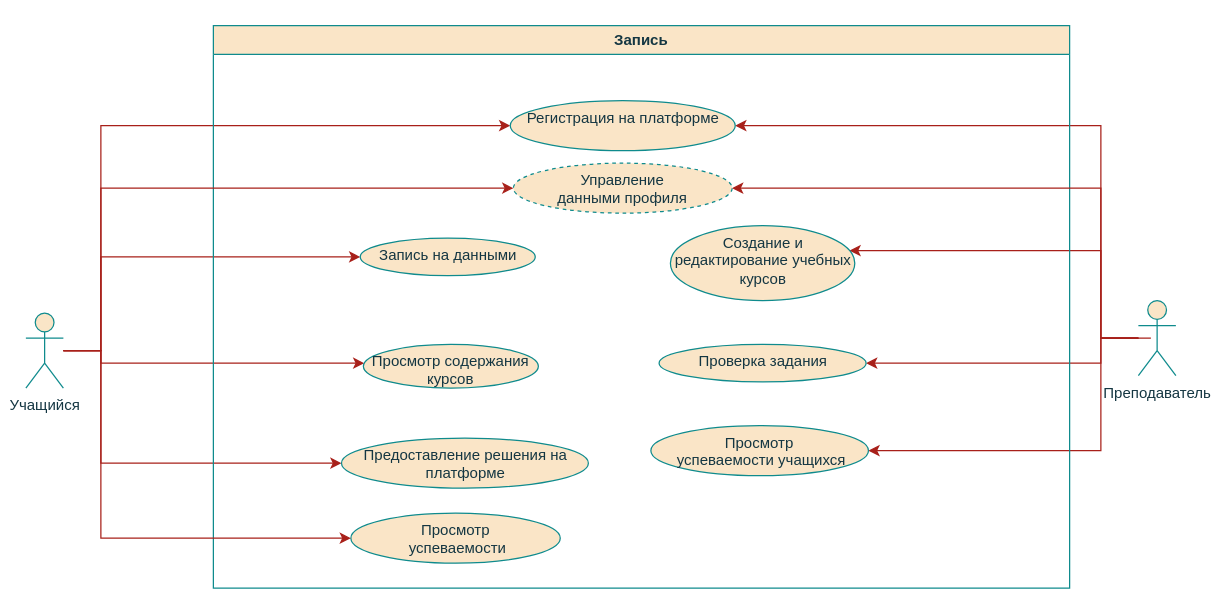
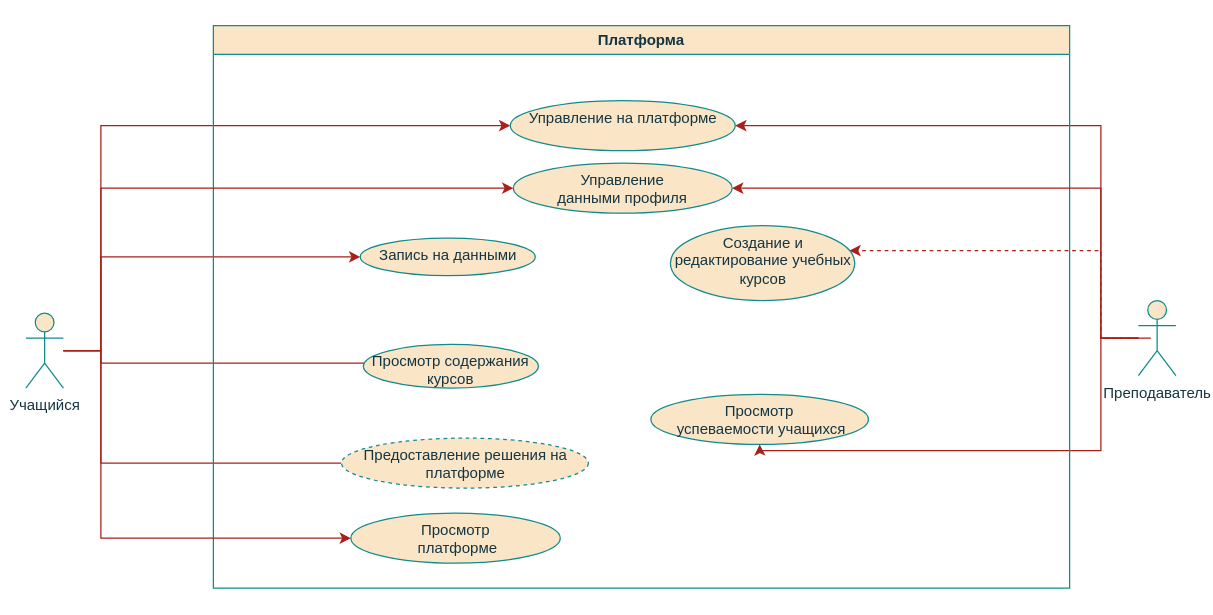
- <mxCell id="12" value="Запись" style="swimlane;whiteSpace=wrap;html=1;fillColor=#FAE5C7;strokeColor=#0F8B8D;labelBackgroundColor=none;fontColor=#143642;" vertex="1" parent="1"><mxGeometry x="170" y="20" width="685" height="450" as="geometry" /></mxCell>
+ <mxCell id="12" value="Платформа" style="swimlane;whiteSpace=wrap;html=1;fillColor=#FAE5C7;strokeColor=#0F8B8D;labelBackgroundColor=none;fontColor=#143642;" vertex="1" parent="1"><mxGeometry x="170" y="20" width="685" height="450" as="geometry" /></mxCell>
- <mxCell id="13" value="Регистрация на платформе" style="ellipse;whiteSpace=wrap;html=1;verticalAlign=top;labelBackgroundColor=none;fillColor=#FAE5C7;strokeColor=#0F8B8D;fontColor=#143642;" vertex="1" parent="12"><mxGeometry x="237.5" y="60" width="180" height="40" as="geometry" /></mxCell>
+ <mxCell id="13" value="Управление на платформе" style="ellipse;whiteSpace=wrap;html=1;verticalAlign=top;labelBackgroundColor=none;fillColor=#FAE5C7;strokeColor=#0F8B8D;fontColor=#143642;" vertex="1" parent="12"><mxGeometry x="237.5" y="60" width="180" height="40" as="geometry" /></mxCell>
- <mxCell id="21" value="Управление&lt;br&gt;&amp;nbsp;данными профиля&amp;nbsp;" style="ellipse;whiteSpace=wrap;html=1;verticalAlign=top;labelBackgroundColor=none;fillColor=#FAE5C7;strokeColor=#0F8B8D;fontColor=#143642;dashed=1;" vertex="1" parent="12"><mxGeometry x="240" y="110" width="175" height="40" as="geometry" /></mxCell>
+ <mxCell id="21" value="Управление&lt;br&gt;&amp;nbsp;данными профиля&amp;nbsp;" style="ellipse;whiteSpace=wrap;html=1;verticalAlign=top;labelBackgroundColor=none;fillColor=#FAE5C7;strokeColor=#0F8B8D;fontColor=#143642;" vertex="1" parent="12"><mxGeometry x="240" y="110" width="175" height="40" as="geometry" /></mxCell>
- <mxCell id="3" value="" style="edgeStyle=orthogonalEdgeStyle;rounded=0;orthogonalLoop=1;jettySize=auto;html=1;labelBackgroundColor=none;strokeColor=#A8201A;fontColor=default;" edge="1" parent="1" source="6" target="17"><mxGeometry relative="1" as="geometry"><Array as="points"><mxPoint x="880" y="270" /><mxPoint x="880" y="200" /></Array></mxGeometry></mxCell>
+ <mxCell id="3" value="" style="edgeStyle=orthogonalEdgeStyle;rounded=0;orthogonalLoop=1;jettySize=auto;html=1;labelBackgroundColor=none;strokeColor=#A8201A;fontColor=default;dashed=1;" edge="1" parent="1" source="6" target="17"><mxGeometry relative="1" as="geometry"><Array as="points"><mxPoint x="880" y="270" /><mxPoint x="880" y="200" /></Array></mxGeometry></mxCell>
- <mxCell id="9" value="" style="edgeStyle=orthogonalEdgeStyle;rounded=0;orthogonalLoop=1;jettySize=auto;html=1;labelBackgroundColor=none;strokeColor=#A8201A;fontColor=default;" edge="1" parent="1" source="11" target="15"><mxGeometry relative="1" as="geometry"><Array as="points"><mxPoint x="80" y="280" /><mxPoint x="80" y="290" /></Array></mxGeometry></mxCell>
+ <mxCell id="9" value="" style="edgeStyle=orthogonalEdgeStyle;rounded=0;orthogonalLoop=1;jettySize=auto;html=1;labelBackgroundColor=none;strokeColor=#A8201A;fontColor=default;endArrow=none;" edge="1" parent="1" source="11" target="15"><mxGeometry relative="1" as="geometry"><Array as="points"><mxPoint x="80" y="280" /><mxPoint x="80" y="290" /></Array></mxGeometry></mxCell>
- <mxCell id="18" value="Проверка задания" style="ellipse;whiteSpace=wrap;html=1;verticalAlign=top;labelBackgroundColor=none;fillColor=#FAE5C7;strokeColor=#0F8B8D;fontColor=#143642;" vertex="1" parent="12"><mxGeometry x="356.57" y="255" width="165.63" height="30" as="geometry" /></mxCell>
- <mxCell id="4" value="" style="edgeStyle=orthogonalEdgeStyle;rounded=0;orthogonalLoop=1;jettySize=auto;html=1;labelBackgroundColor=none;strokeColor=#A8201A;fontColor=default;" edge="1" parent="1" source="6" target="18"><mxGeometry relative="1" as="geometry"><Array as="points"><mxPoint x="880" y="270" /><mxPoint x="880" y="290" /></Array></mxGeometry></mxCell>
- <mxCell id="19" value="Просмотр&lt;br&gt;&amp;nbsp;успеваемости учащихся" style="ellipse;whiteSpace=wrap;html=1;verticalAlign=top;labelBackgroundColor=none;fillColor=#FAE5C7;strokeColor=#0F8B8D;fontColor=#143642;" vertex="1" parent="12"><mxGeometry x="350" y="320" width="174.07" height="40" as="geometry" /></mxCell>
+ <mxCell id="19" value="Просмотр&lt;br&gt;&amp;nbsp;успеваемости учащихся" style="ellipse;whiteSpace=wrap;html=1;verticalAlign=top;labelBackgroundColor=none;fillColor=#FAE5C7;strokeColor=#0F8B8D;fontColor=#143642;" vertex="1" parent="12"><mxGeometry x="350" y="295" width="174.07" height="40" as="geometry" /></mxCell>
- <mxCell id="10" value="" style="edgeStyle=orthogonalEdgeStyle;rounded=0;orthogonalLoop=1;jettySize=auto;html=1;labelBackgroundColor=none;strokeColor=#A8201A;fontColor=default;" edge="1" parent="1" source="11" target="16"><mxGeometry relative="1" as="geometry"><Array as="points"><mxPoint x="80" y="280" /><mxPoint x="80" y="370" /></Array></mxGeometry></mxCell>
+ <mxCell id="10" value="" style="edgeStyle=orthogonalEdgeStyle;rounded=0;orthogonalLoop=1;jettySize=auto;html=1;labelBackgroundColor=none;strokeColor=#A8201A;fontColor=default;endArrow=none;" edge="1" parent="1" source="11" target="16"><mxGeometry relative="1" as="geometry"><Array as="points"><mxPoint x="80" y="280" /><mxPoint x="80" y="370" /></Array></mxGeometry></mxCell>
- <mxCell id="16" value="Предоставление решения на платформе" style="ellipse;whiteSpace=wrap;html=1;verticalAlign=top;labelBackgroundColor=none;fillColor=#FAE5C7;strokeColor=#0F8B8D;fontColor=#143642;" vertex="1" parent="12"><mxGeometry x="102.5" y="330" width="197.5" height="40" as="geometry" /></mxCell>
+ <mxCell id="16" value="Предоставление решения на платформе" style="ellipse;whiteSpace=wrap;html=1;verticalAlign=top;labelBackgroundColor=none;fillColor=#FAE5C7;strokeColor=#0F8B8D;fontColor=#143642;dashed=1;" vertex="1" parent="12"><mxGeometry x="102.5" y="330" width="197.5" height="40" as="geometry" /></mxCell>
- <mxCell id="20" value="Просмотр&lt;br&gt;&amp;nbsp;успеваемости" style="ellipse;whiteSpace=wrap;html=1;verticalAlign=top;labelBackgroundColor=none;fillColor=#FAE5C7;strokeColor=#0F8B8D;fontColor=#143642;" vertex="1" parent="12"><mxGeometry x="110.0" y="390" width="167.5" height="40" as="geometry" /></mxCell>
+ <mxCell id="20" value="Просмотр&lt;br&gt;&amp;nbsp;платформе" style="ellipse;whiteSpace=wrap;html=1;verticalAlign=top;labelBackgroundColor=none;fillColor=#FAE5C7;strokeColor=#0F8B8D;fontColor=#143642;" vertex="1" parent="12"><mxGeometry x="110.0" y="390" width="167.5" height="40" as="geometry" /></mxCell>
